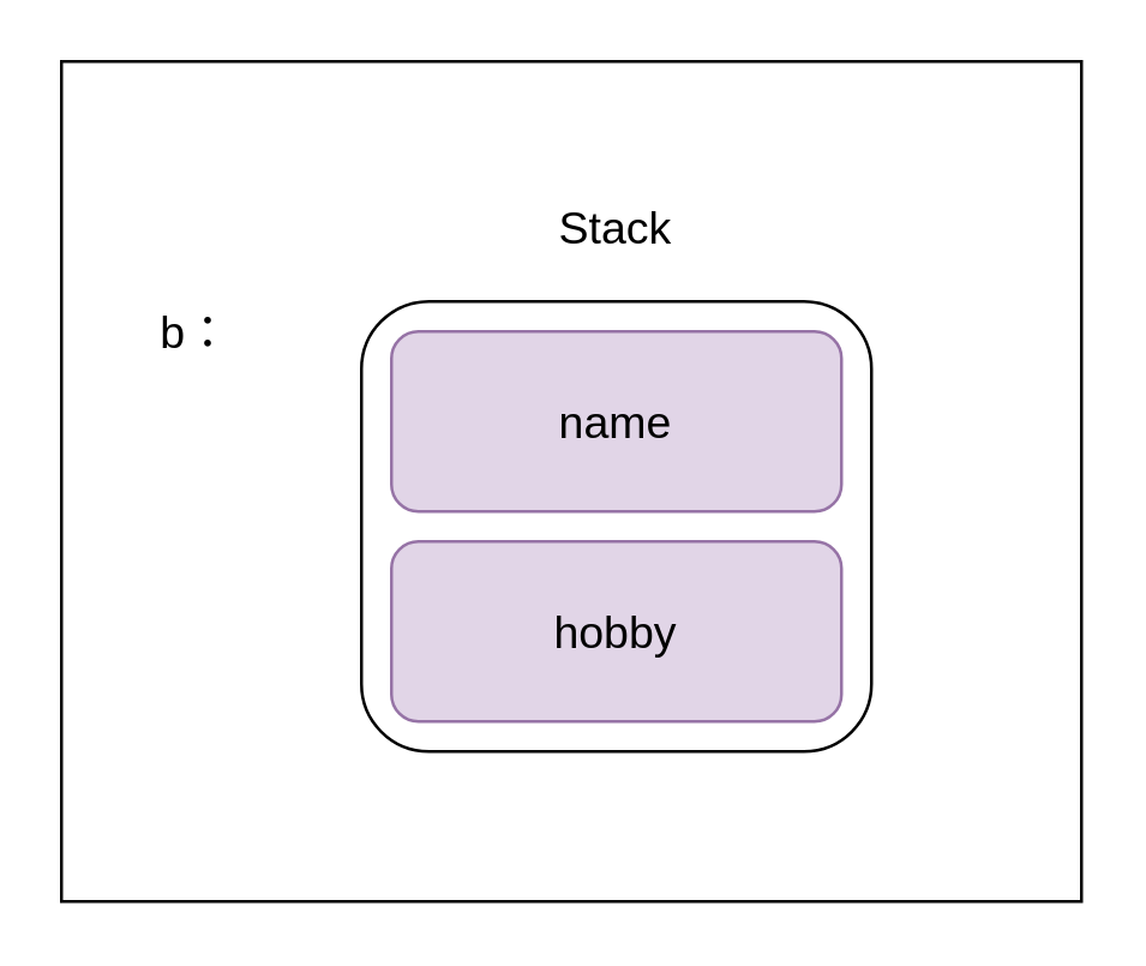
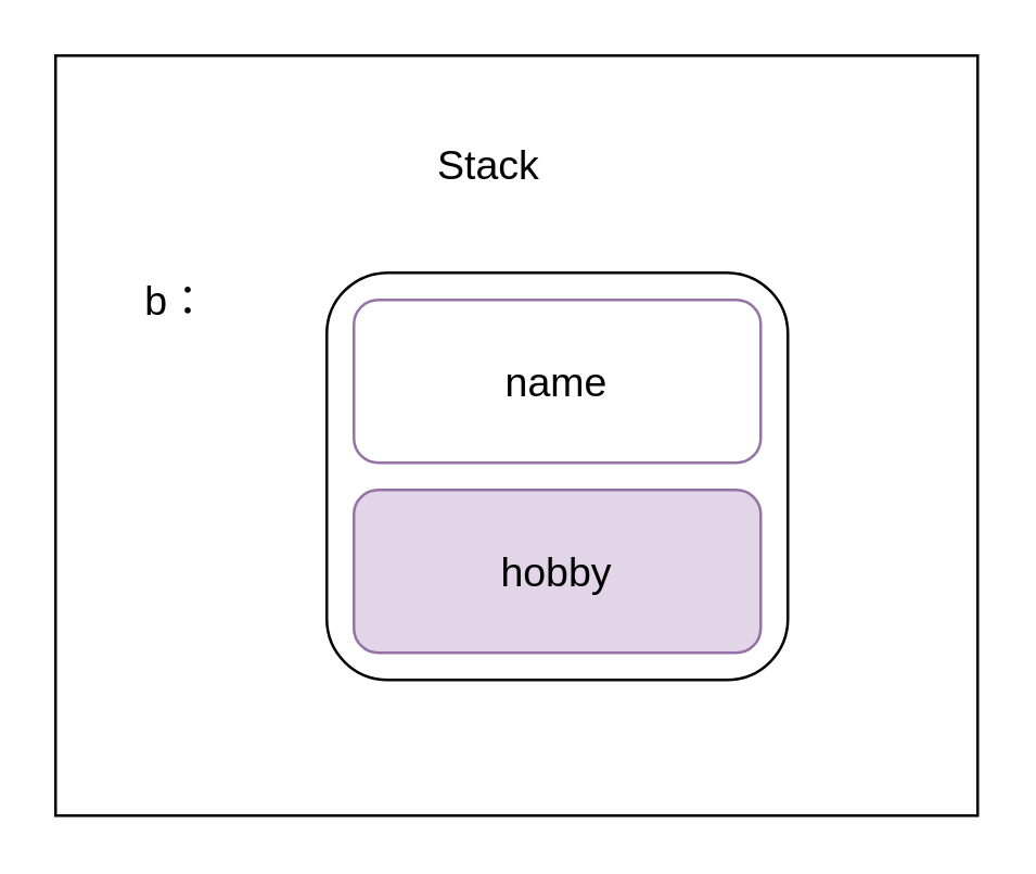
- <mxCell id="6" value="Stack" style="text;html=1;strokeColor=none;fillColor=none;align=center;verticalAlign=middle;whiteSpace=wrap;rounded=0;fontSize=15;" vertex="1" parent="1"><mxGeometry x="175" y="60" width="60" height="30" as="geometry" /></mxCell>
+ <mxCell id="6" value="Stack" style="text;html=1;strokeColor=none;fillColor=none;align=center;verticalAlign=middle;whiteSpace=wrap;rounded=0;fontSize=15;" vertex="1" parent="1"><mxGeometry x="150" y="45" width="60" height="30" as="geometry" /></mxCell>
- <mxCell id="4" value="name" style="rounded=1;whiteSpace=wrap;html=1;fontSize=15;fillColor=#e1d5e7;strokeColor=#9673a6;" vertex="1" parent="1"><mxGeometry x="130" y="110" width="150" height="60" as="geometry" /></mxCell>
+ <mxCell id="4" value="name" style="rounded=1;whiteSpace=wrap;html=1;fontSize=15;fillColor=#ffffff;strokeColor=#9673a6;" vertex="1" parent="1"><mxGeometry x="130" y="110" width="150" height="60" as="geometry" /></mxCell>
